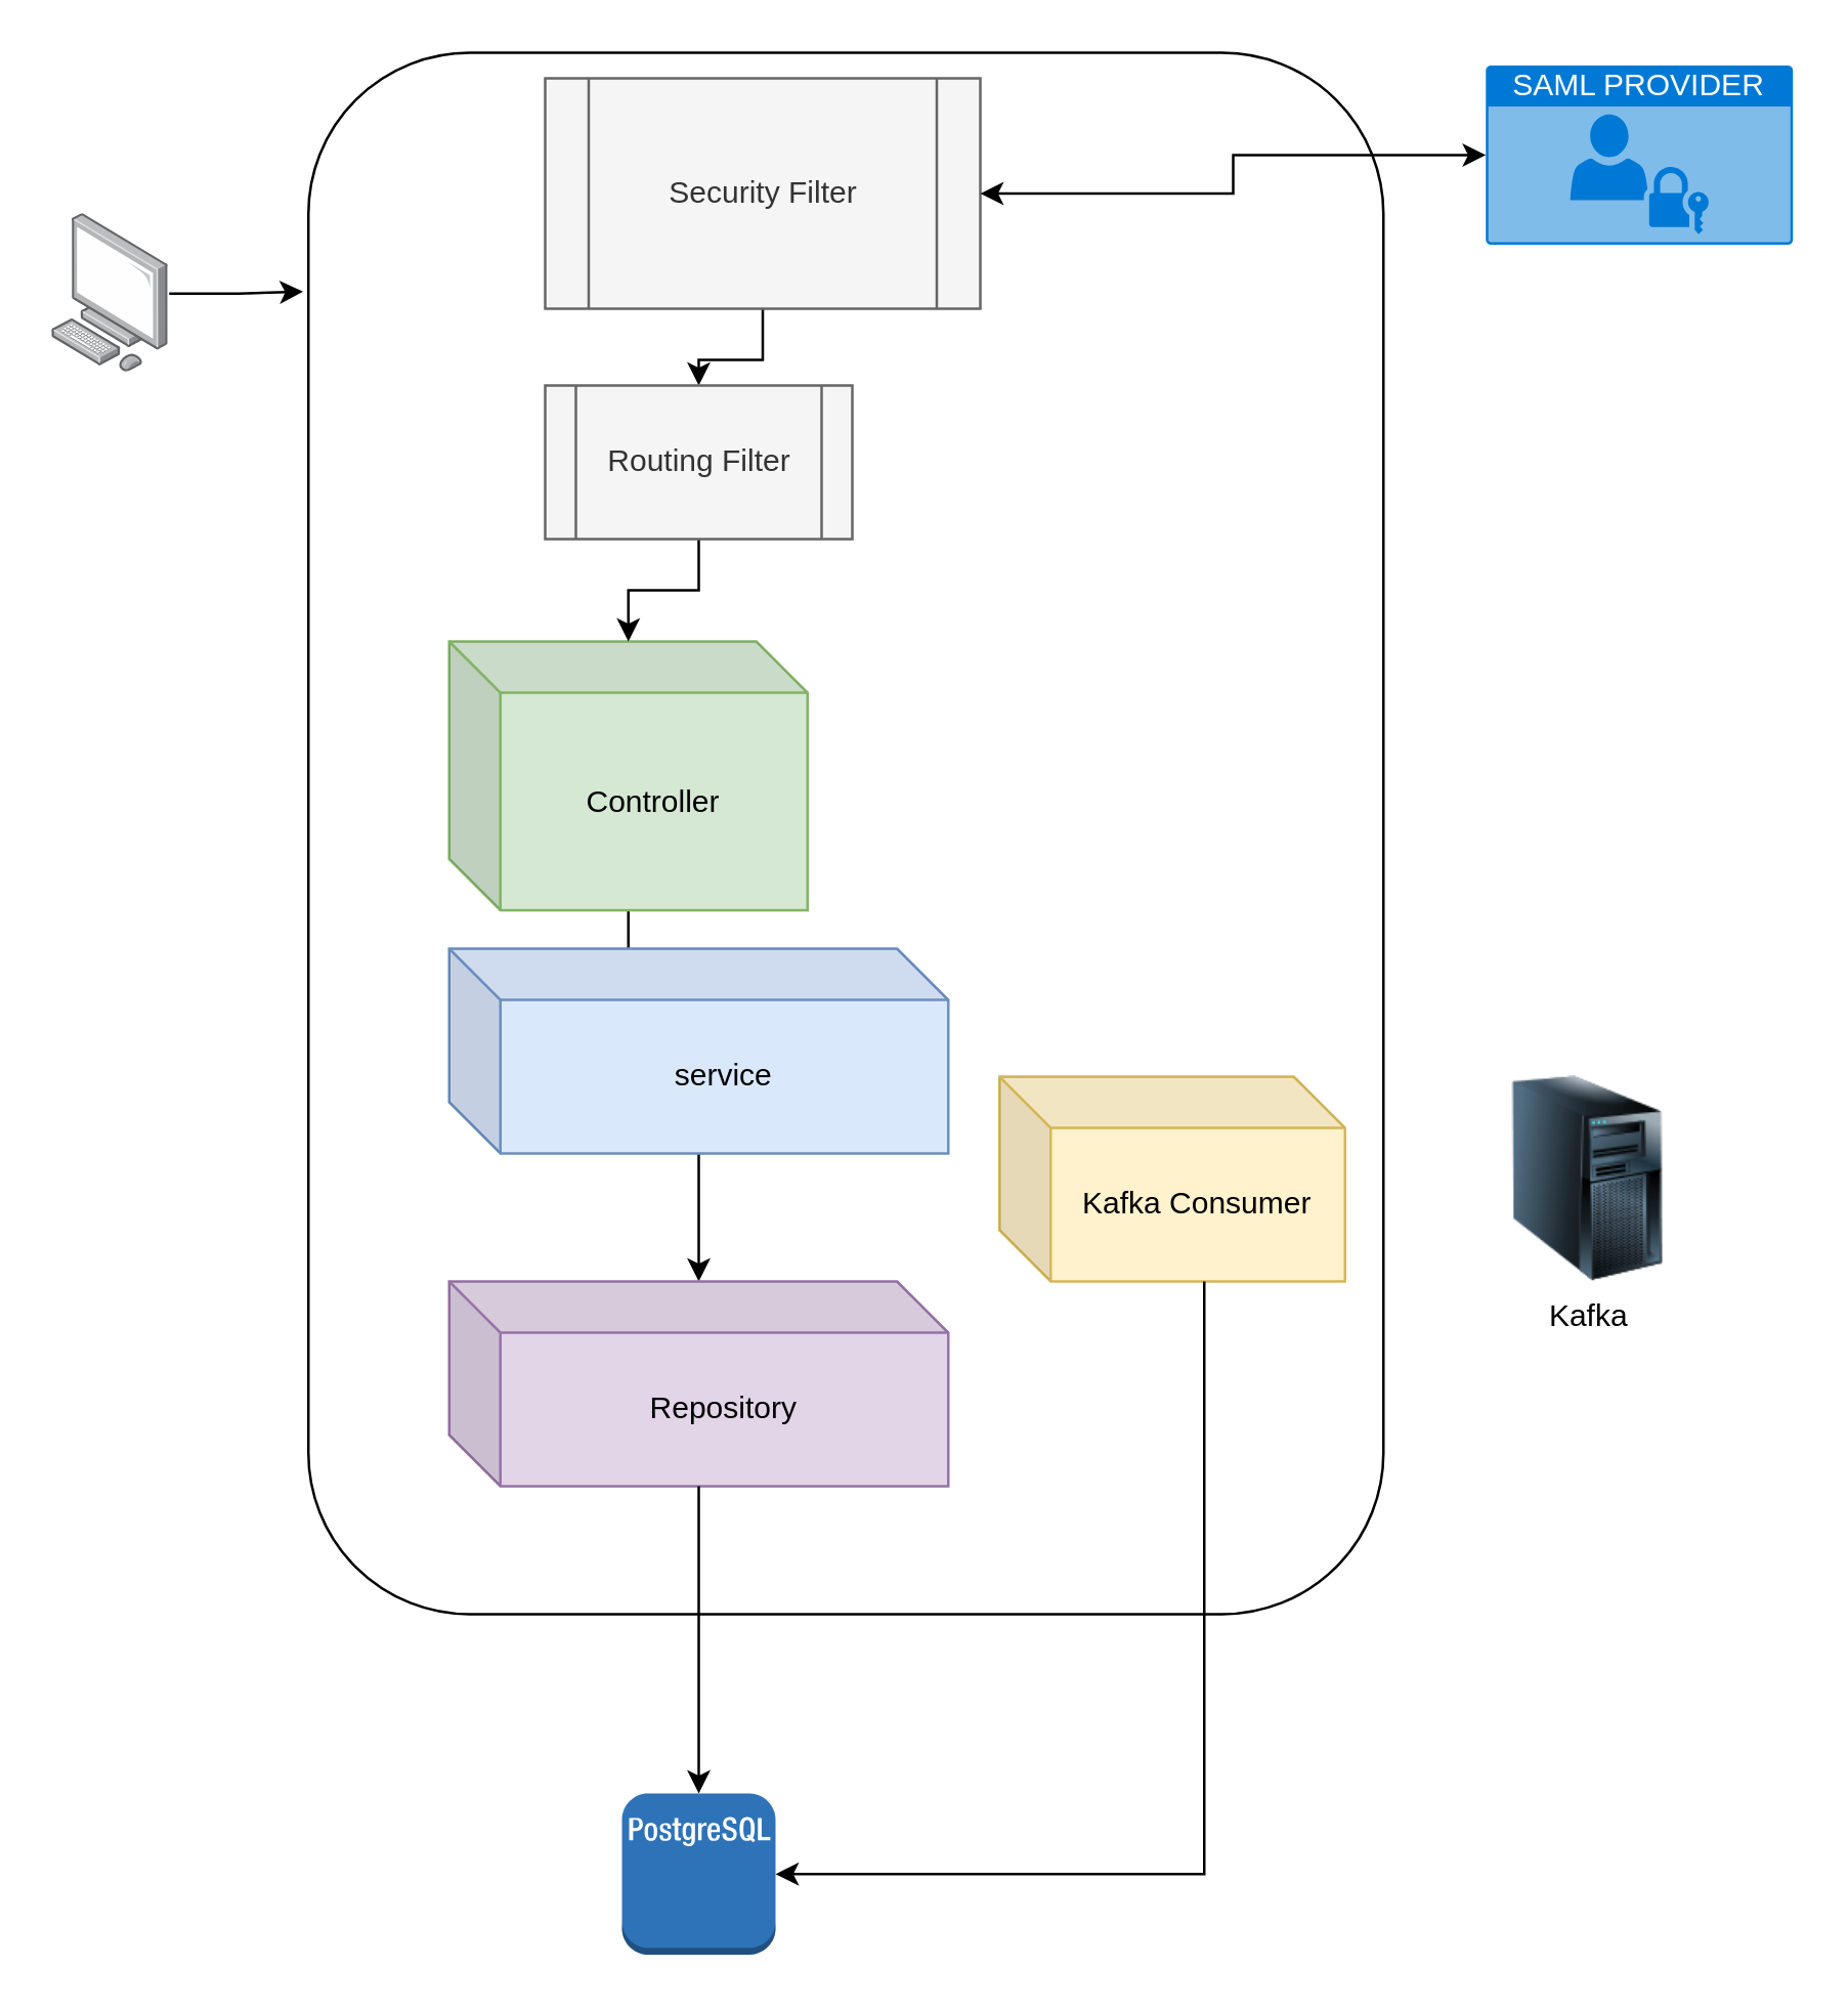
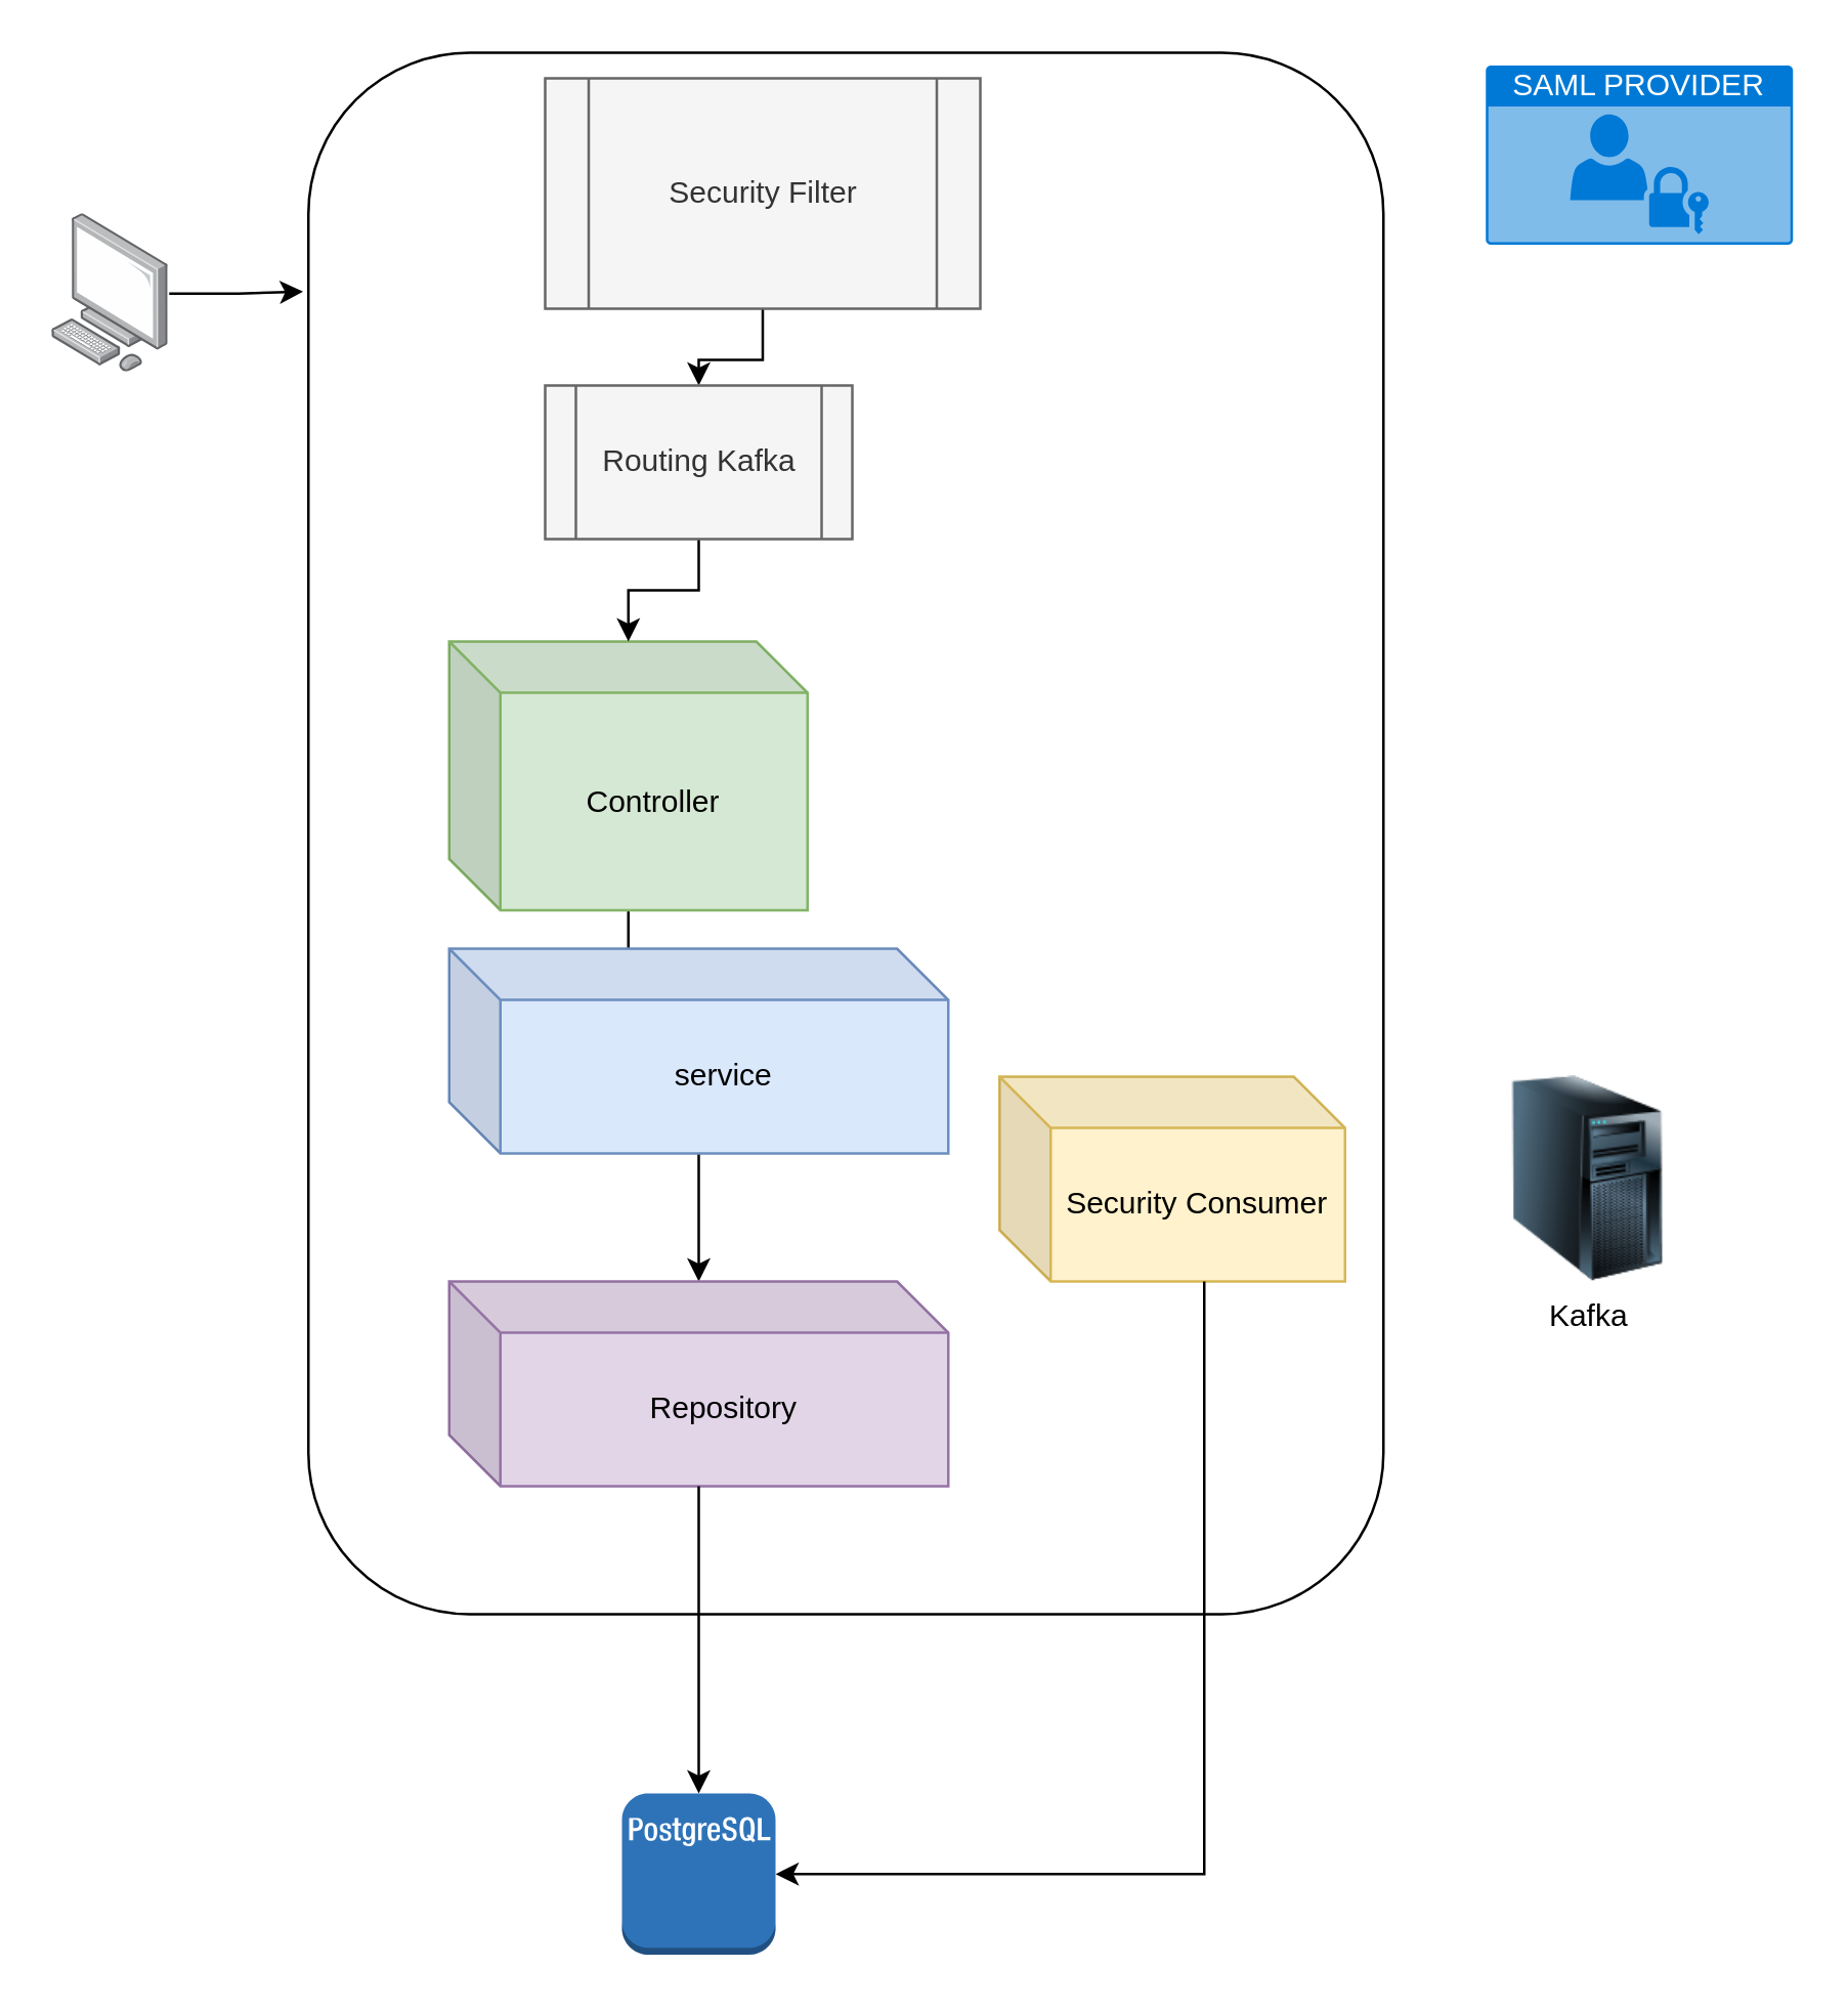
- <mxCell id="16" style="edgeStyle=orthogonalEdgeStyle;rounded=0;orthogonalLoop=1;jettySize=auto;html=1;entryX=0;entryY=0.5;entryDx=0;entryDy=0;entryPerimeter=0;startArrow=classic;startFill=1;" edge="1" parent="1" source="12" target="9"><mxGeometry relative="1" as="geometry" /></mxCell>
- <mxCell id="14" value="Routing Filter" style="shape=process;whiteSpace=wrap;html=1;backgroundOutline=1;fillColor=#f5f5f5;fontColor=#333333;strokeColor=#666666;" vertex="1" parent="1"><mxGeometry x="212.5" y="150" width="120" height="60" as="geometry" /></mxCell>
+ <mxCell id="14" value="Routing Kafka" style="shape=process;whiteSpace=wrap;html=1;backgroundOutline=1;fillColor=#f5f5f5;fontColor=#333333;strokeColor=#666666;" vertex="1" parent="1"><mxGeometry x="212.5" y="150" width="120" height="60" as="geometry" /></mxCell>
- <mxCell id="19" value="Kafka Consumer" style="shape=cube;whiteSpace=wrap;html=1;boundedLbl=1;backgroundOutline=1;darkOpacity=0.05;darkOpacity2=0.1;fillColor=#fff2cc;strokeColor=#d6b656;" vertex="1" parent="1"><mxGeometry x="390" y="420" width="135" height="80" as="geometry" /></mxCell>
+ <mxCell id="19" value="Security Consumer" style="shape=cube;whiteSpace=wrap;html=1;boundedLbl=1;backgroundOutline=1;darkOpacity=0.05;darkOpacity2=0.1;fillColor=#fff2cc;strokeColor=#d6b656;" vertex="1" parent="1"><mxGeometry x="390" y="420" width="135" height="80" as="geometry" /></mxCell>
